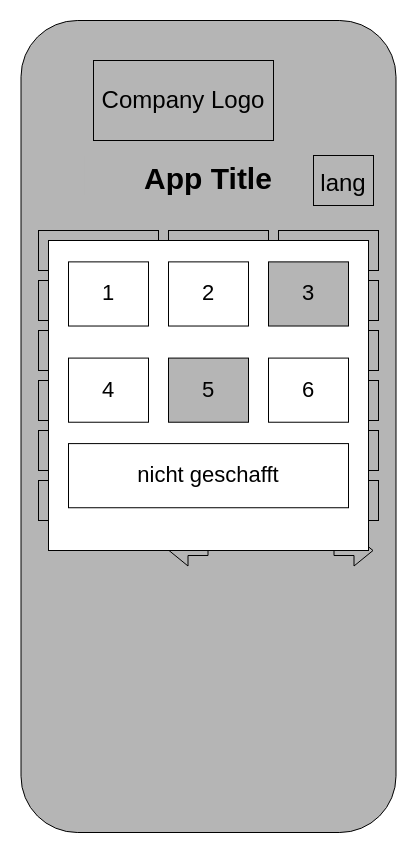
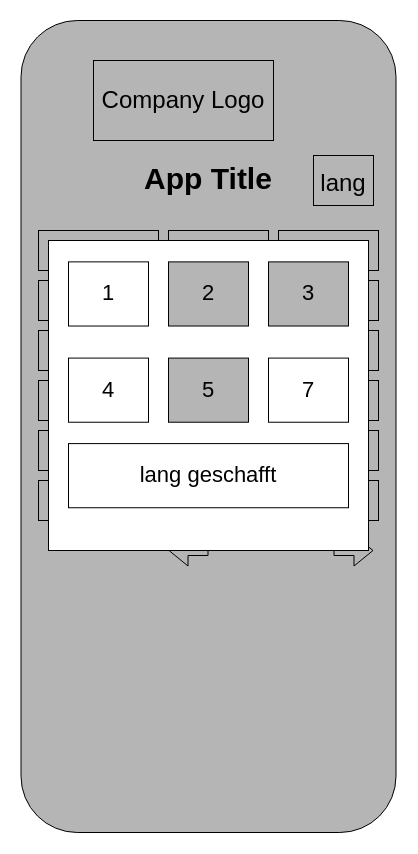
- <mxCell id="30" value="&lt;font style=&quot;font-size: 22px&quot;&gt;2&lt;/font&gt;" style="rounded=0;whiteSpace=wrap;html=1;" vertex="1" parent="27"><mxGeometry x="120" y="21.379" width="80" height="64.138" as="geometry" /></mxCell>
+ <mxCell id="30" value="&lt;font style=&quot;font-size: 22px&quot;&gt;2&lt;/font&gt;" style="rounded=0;whiteSpace=wrap;html=1;fillColor=#b5b5b5;" vertex="1" parent="27"><mxGeometry x="120" y="21.379" width="80" height="64.138" as="geometry" /></mxCell>
- <mxCell id="34" value="&lt;font style=&quot;font-size: 22px&quot;&gt;6&lt;/font&gt;" style="rounded=0;whiteSpace=wrap;html=1;" vertex="1" parent="27"><mxGeometry x="220" y="117.586" width="80" height="64.138" as="geometry" /></mxCell>
+ <mxCell id="34" value="&lt;font style=&quot;font-size: 22px&quot;&gt;7&lt;/font&gt;" style="rounded=0;whiteSpace=wrap;html=1;" vertex="1" parent="27"><mxGeometry x="220" y="117.586" width="80" height="64.138" as="geometry" /></mxCell>
- <mxCell id="35" value="&lt;span style=&quot;font-size: 22px&quot;&gt;nicht geschafft&lt;/span&gt;" style="rounded=0;whiteSpace=wrap;html=1;" vertex="1" parent="27"><mxGeometry x="20" y="203.103" width="280" height="64.138" as="geometry" /></mxCell>
+ <mxCell id="35" value="&lt;span style=&quot;font-size: 22px&quot;&gt;lang geschafft&lt;/span&gt;" style="rounded=0;whiteSpace=wrap;html=1;" vertex="1" parent="27"><mxGeometry x="20" y="203.103" width="280" height="64.138" as="geometry" /></mxCell>
